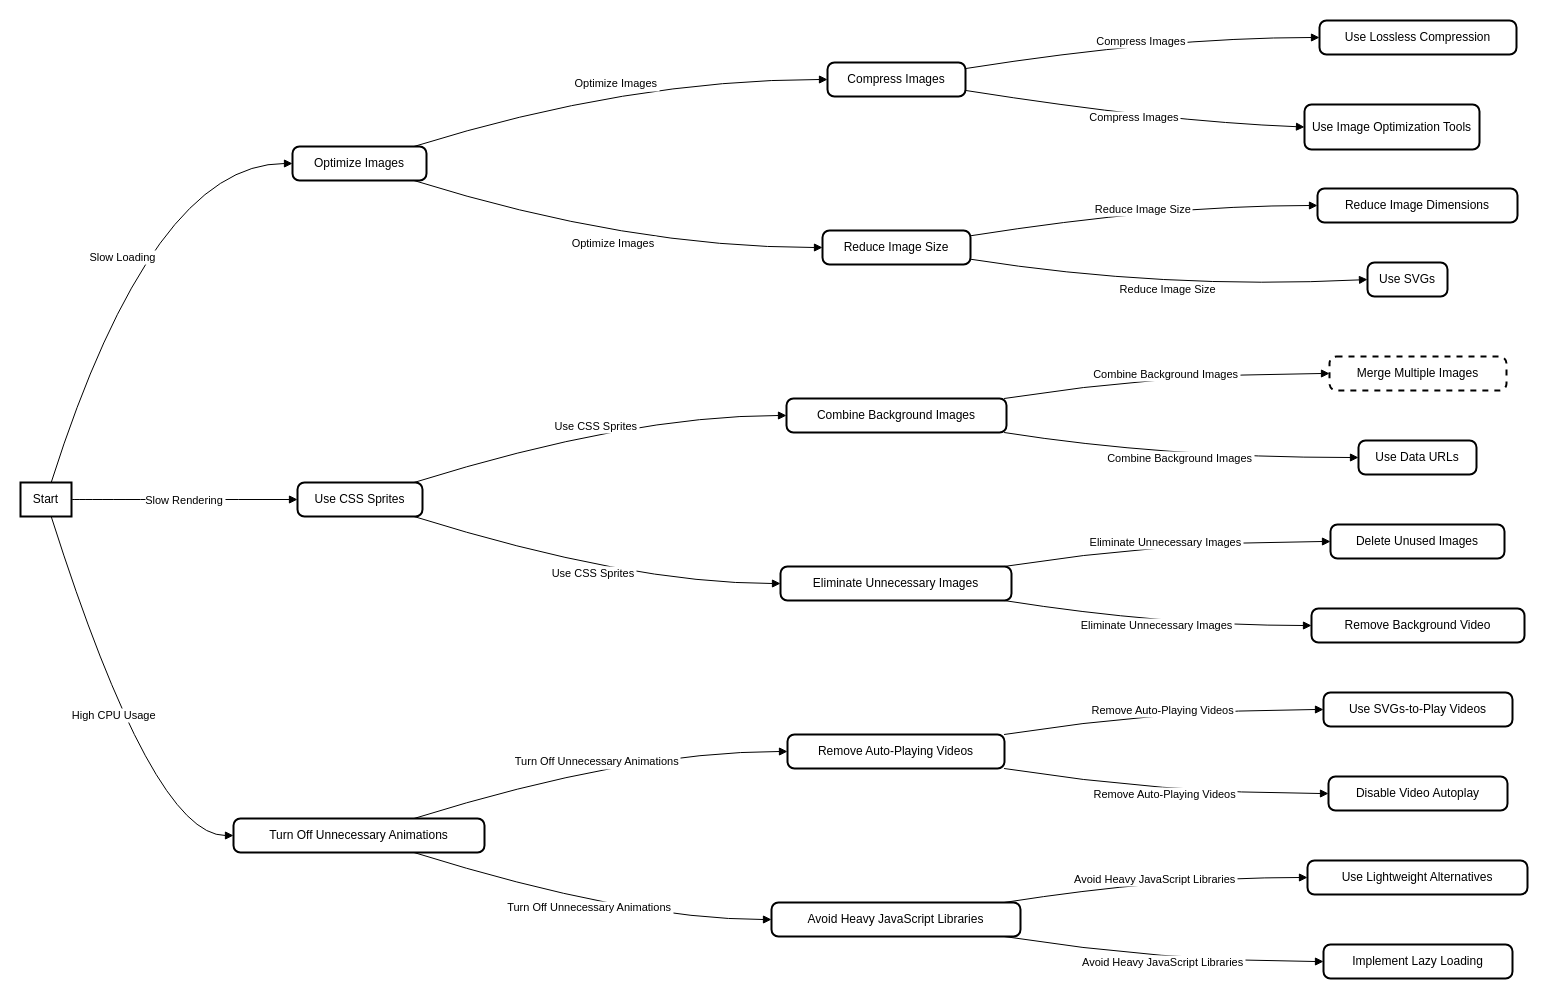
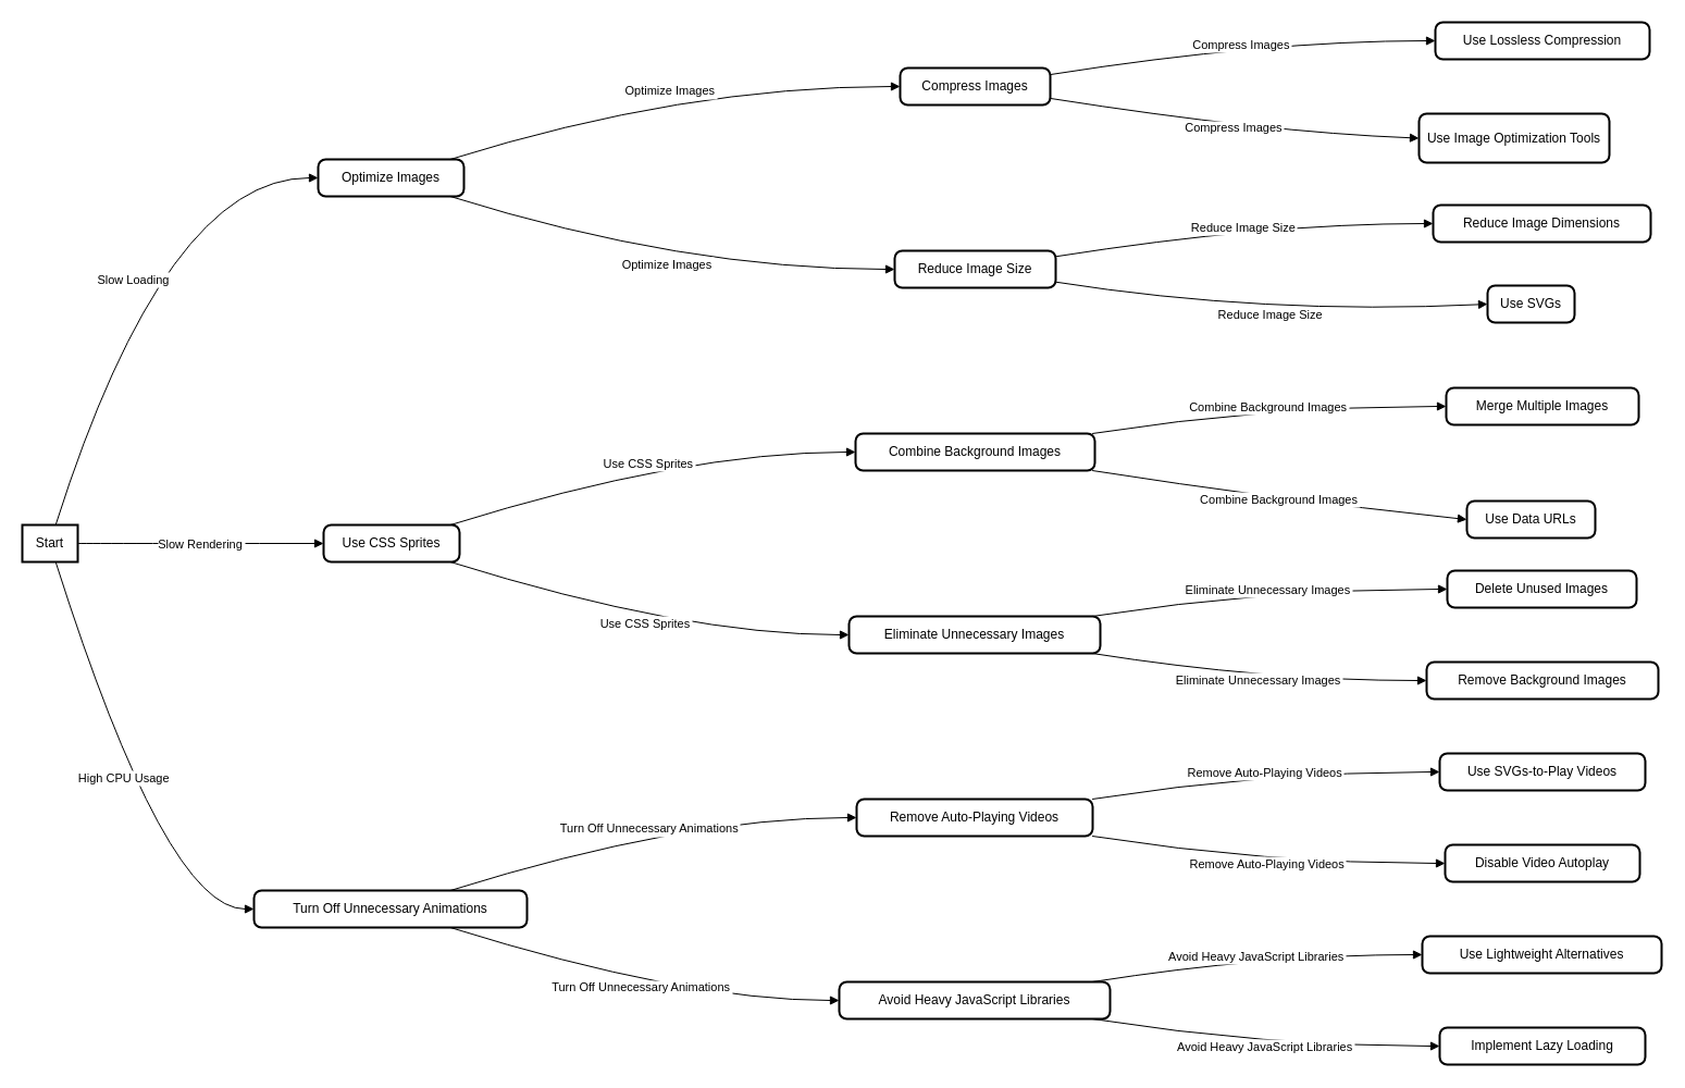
- <mxCell id="16" value="Merge Multiple Images" style="rounded=1;absoluteArcSize=1;arcSize=14;whiteSpace=wrap;strokeWidth=2;dashed=1;" vertex="1" parent="1"><mxGeometry x="1329" y="356" width="177" height="34" as="geometry" /></mxCell>
+ <mxCell id="16" value="Merge Multiple Images" style="rounded=1;absoluteArcSize=1;arcSize=14;whiteSpace=wrap;strokeWidth=2;" vertex="1" parent="1"><mxGeometry x="1329" y="356" width="177" height="34" as="geometry" /></mxCell>
- <mxCell id="17" value="Use Data URLs" style="rounded=1;absoluteArcSize=1;arcSize=14;whiteSpace=wrap;strokeWidth=2;" vertex="1" parent="1"><mxGeometry x="1358" y="440" width="118" height="34" as="geometry" /></mxCell>
+ <mxCell id="17" value="Use Data URLs" style="rounded=1;absoluteArcSize=1;arcSize=14;whiteSpace=wrap;strokeWidth=2;" vertex="1" parent="1"><mxGeometry x="1348" y="460" width="118" height="34" as="geometry" /></mxCell>
- <mxCell id="19" value="Remove Background Video" style="rounded=1;absoluteArcSize=1;arcSize=14;whiteSpace=wrap;strokeWidth=2;" vertex="1" parent="1"><mxGeometry x="1311" y="608" width="213" height="34" as="geometry" /></mxCell>
+ <mxCell id="19" value="Remove Background Images" style="rounded=1;absoluteArcSize=1;arcSize=14;whiteSpace=wrap;strokeWidth=2;" vertex="1" parent="1"><mxGeometry x="1311" y="608" width="213" height="34" as="geometry" /></mxCell>
